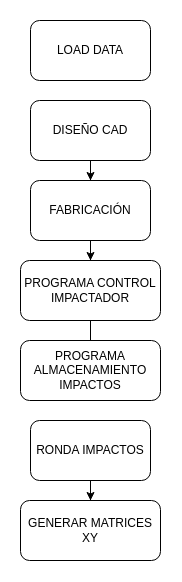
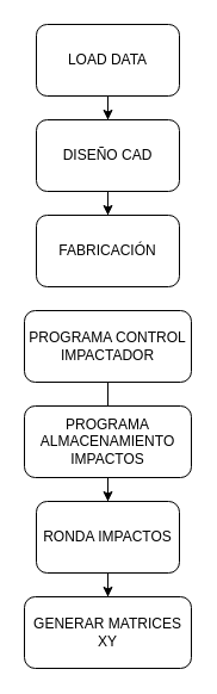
+ <mxCell id="2" value="" style="edgeStyle=orthogonalEdgeStyle;rounded=0;orthogonalLoop=1;jettySize=auto;html=1;" edge="1" parent="1" source="3" target="5"><mxGeometry relative="1" as="geometry" /></mxCell>
- <mxCell id="6" value="" style="edgeStyle=orthogonalEdgeStyle;rounded=0;orthogonalLoop=1;jettySize=auto;html=1;" edge="1" parent="1" source="7" target="9"><mxGeometry relative="1" as="geometry" /></mxCell>
+ <mxCell id="10" value="" style="edgeStyle=orthogonalEdgeStyle;rounded=0;orthogonalLoop=1;jettySize=auto;html=1;" edge="1" parent="1" source="11" target="13"><mxGeometry relative="1" as="geometry" /></mxCell>
